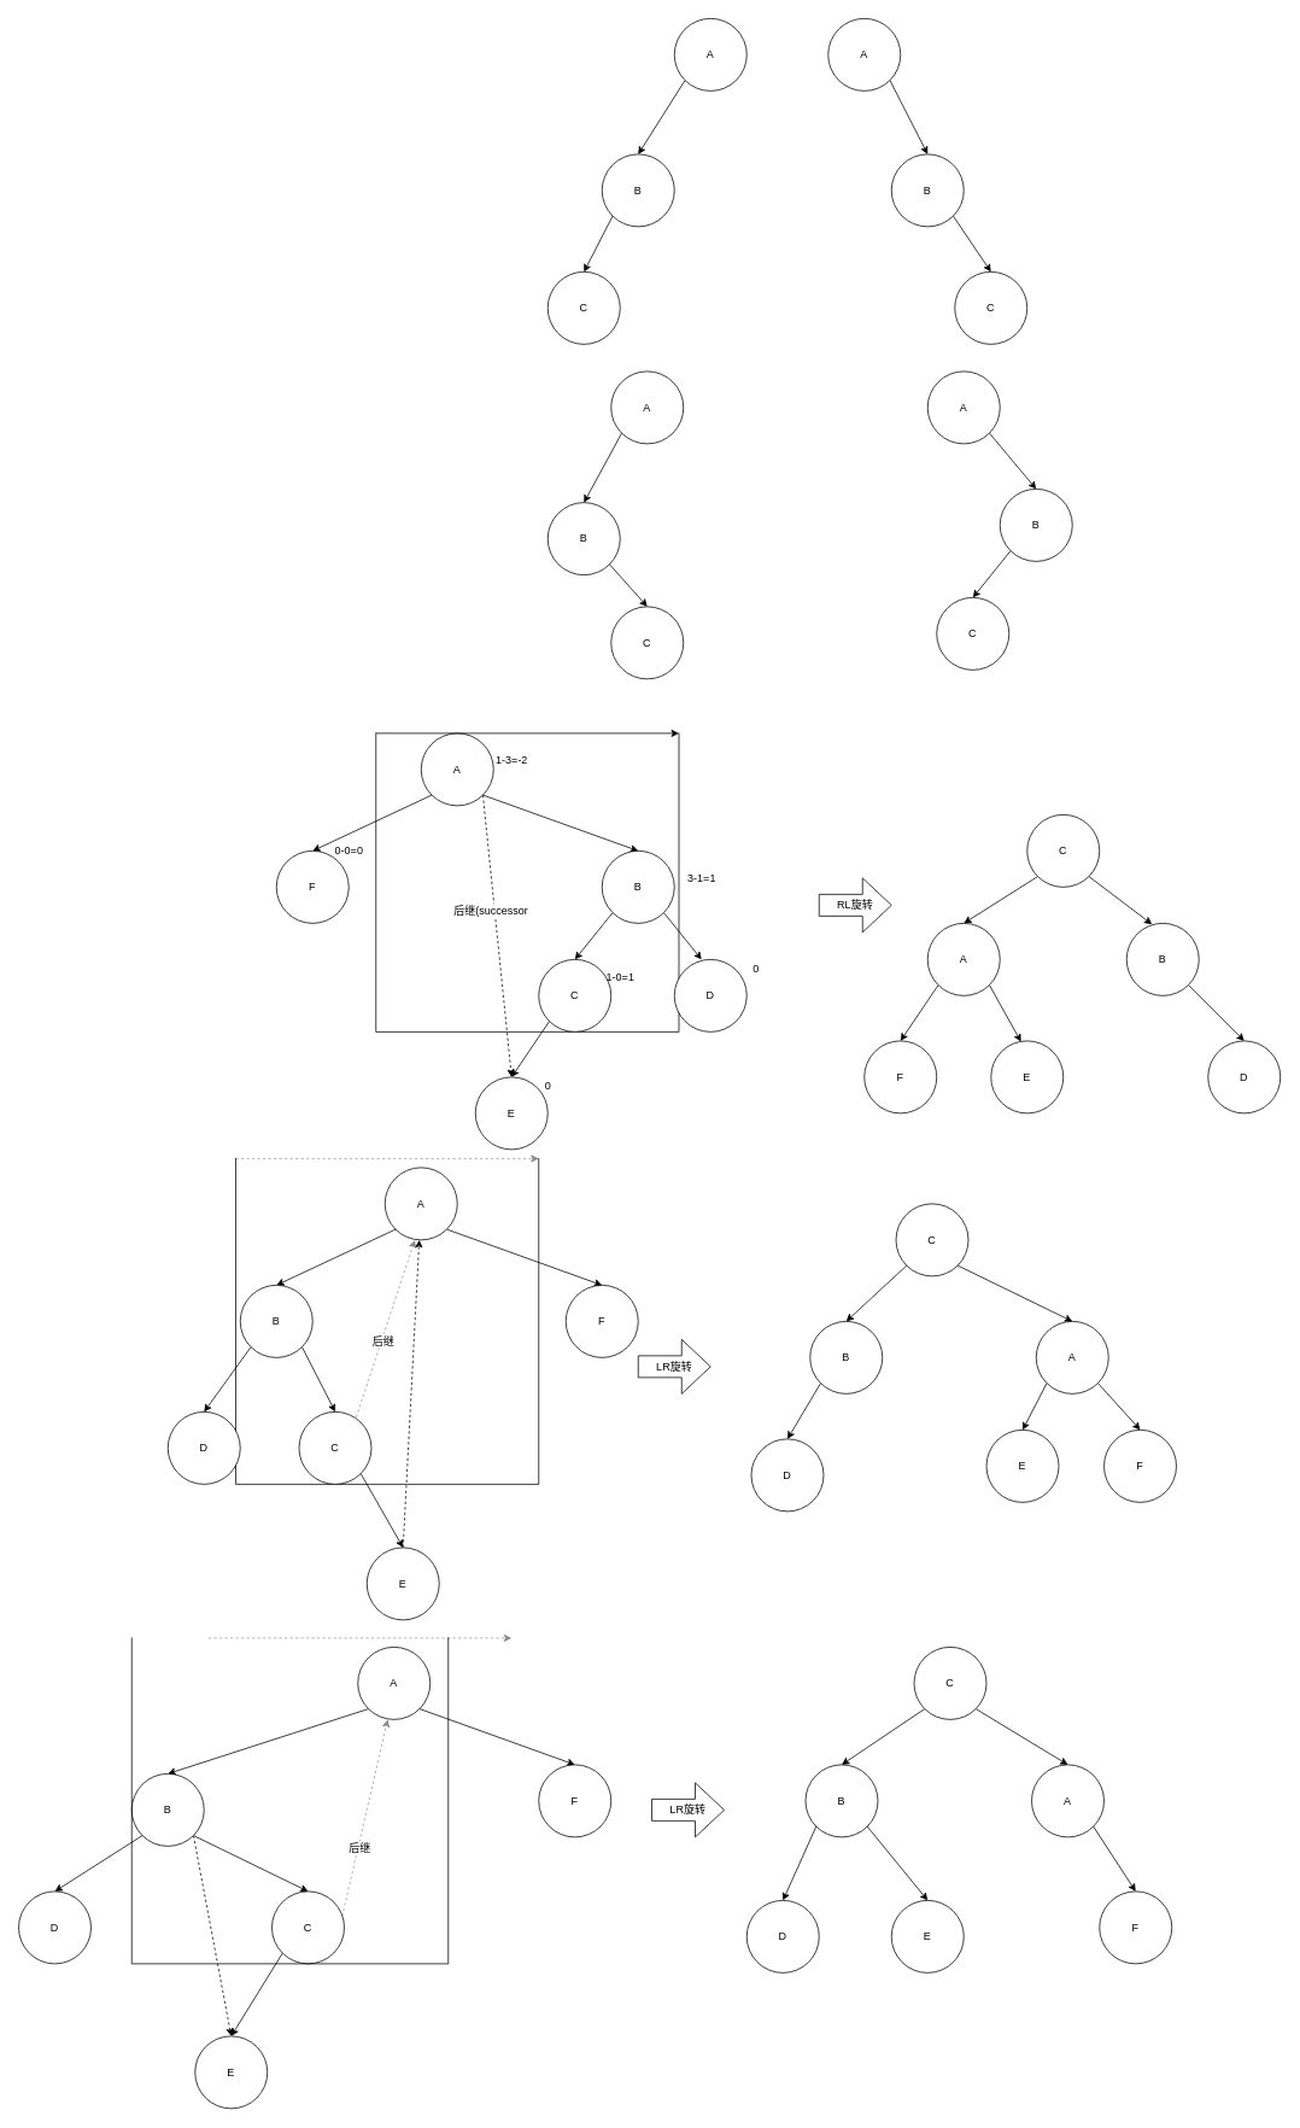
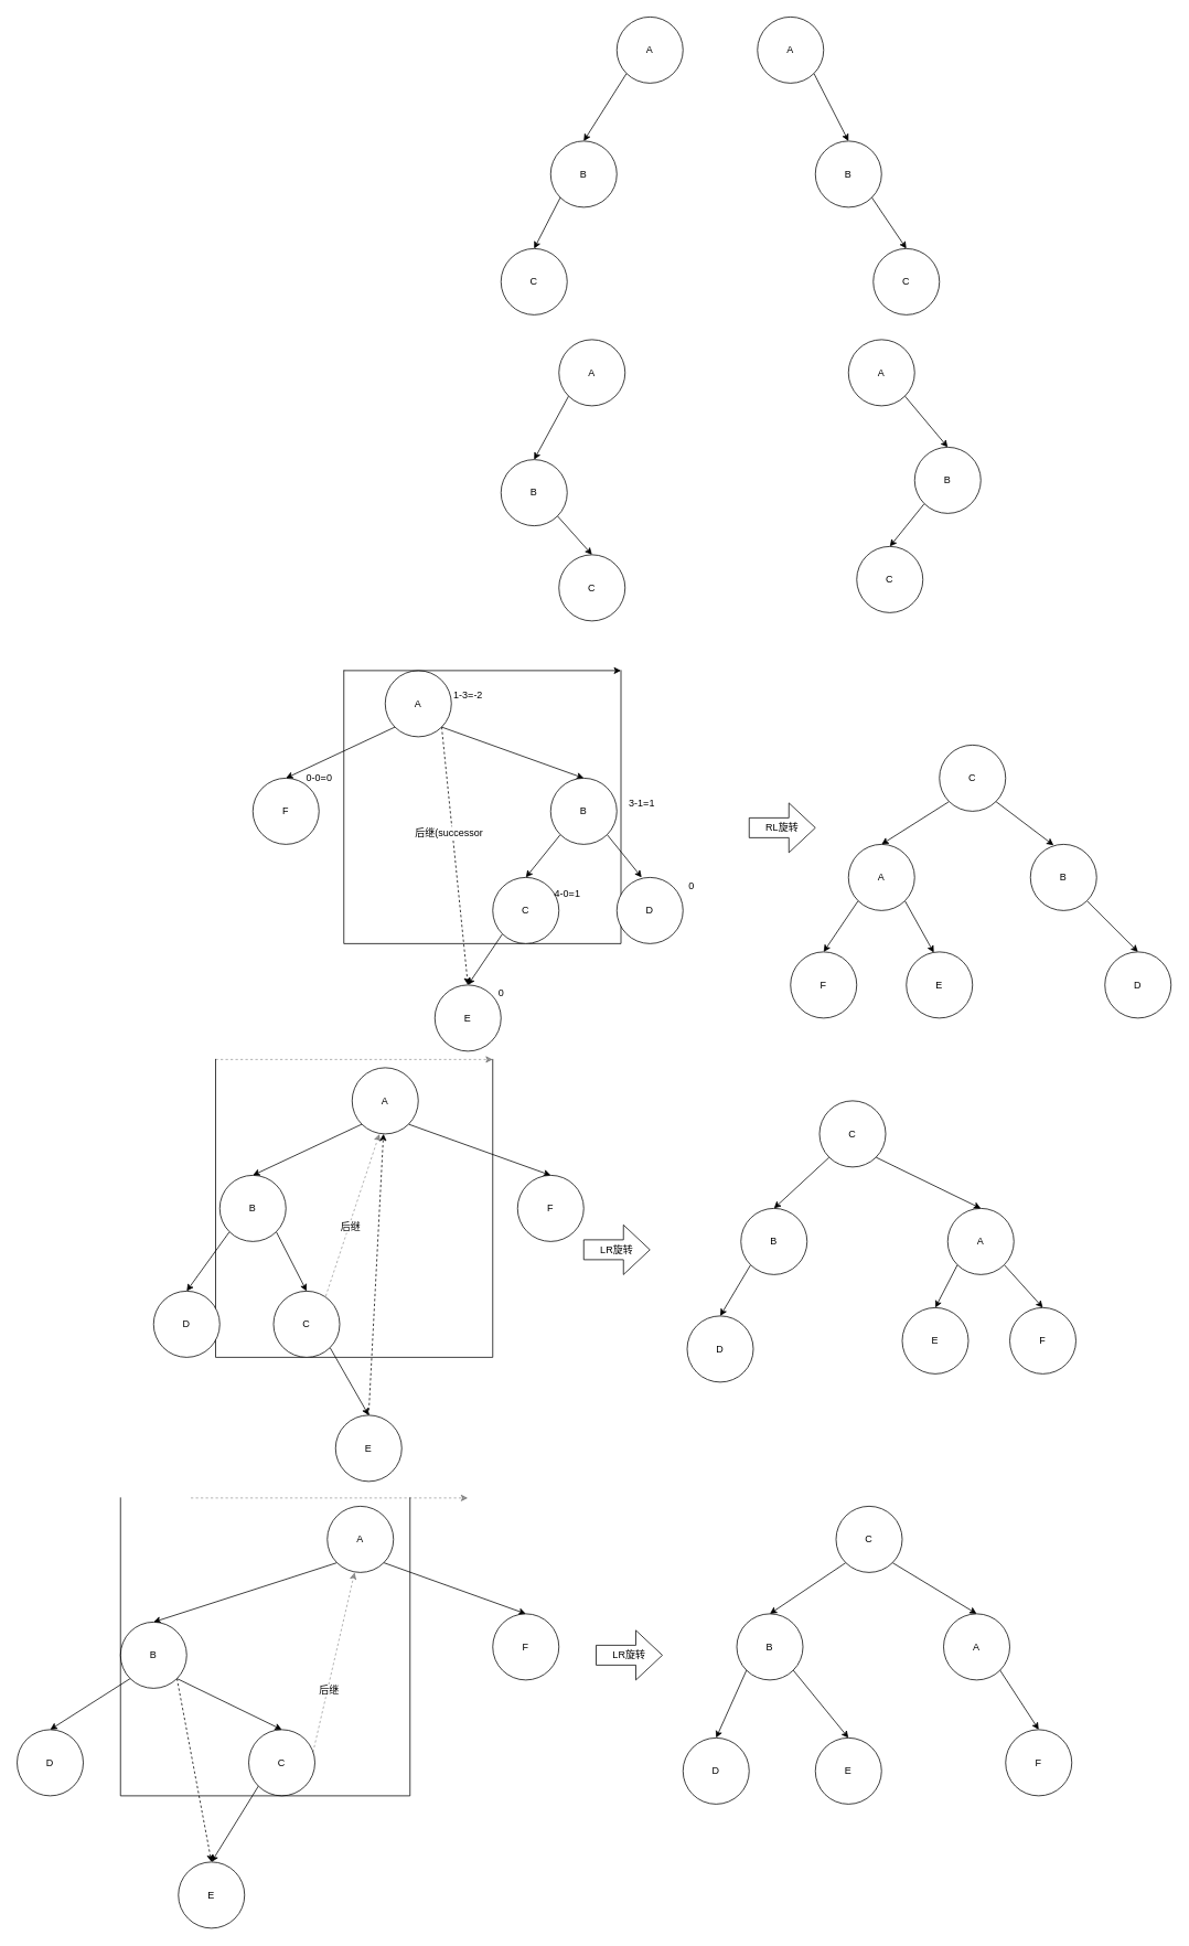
- <mxCell id="51" value="1-0=1" style="text;html=1;align=center;verticalAlign=middle;resizable=0;points=[];autosize=1;strokeColor=none;fillColor=none;fontSize=12;" vertex="1" parent="1"><mxGeometry x="660" y="1070" width="50" height="20" as="geometry" /></mxCell>
+ <mxCell id="51" value="4-0=1" style="text;html=1;align=center;verticalAlign=middle;resizable=0;points=[];autosize=1;strokeColor=none;fillColor=none;fontSize=12;" vertex="1" parent="1"><mxGeometry x="660" y="1070" width="50" height="20" as="geometry" /></mxCell>
